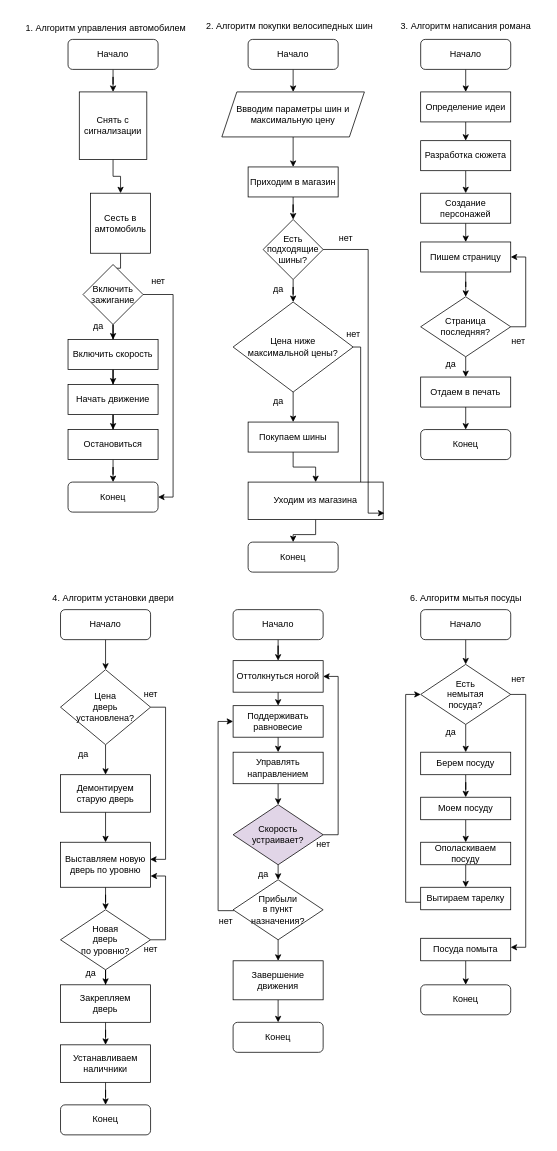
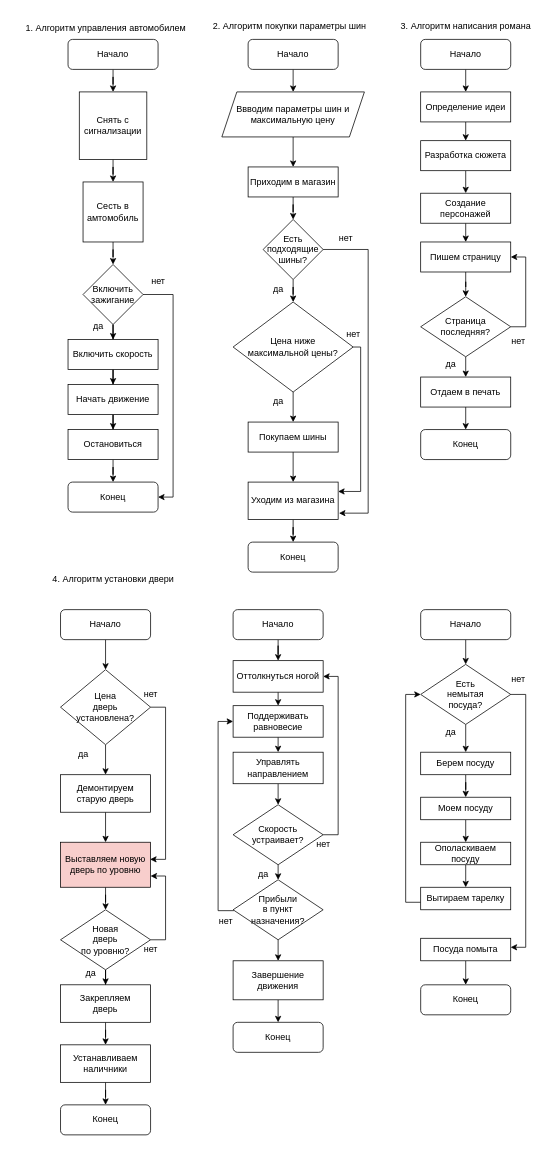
- <mxCell id="39" value="2. Алгоритм покупки велосипедных шин" style="text;html=1;align=center;verticalAlign=middle;resizable=0;points=[];autosize=1;strokeColor=none;fillColor=none;" vertex="1" parent="1"><mxGeometry x="260" y="20" width="250" height="30" as="geometry" /></mxCell>
+ <mxCell id="39" value="2. Алгоритм покупки параметры шин" style="text;html=1;align=center;verticalAlign=middle;resizable=0;points=[];autosize=1;strokeColor=none;fillColor=none;" vertex="1" parent="1"><mxGeometry x="260" y="20" width="250" height="30" as="geometry" /></mxCell>
- <mxCell id="7" value="Сесть в амтомобиль" style="whiteSpace=wrap;html=1;aspect=fixed;" vertex="1" parent="1"><mxGeometry x="120" y="257" width="80" height="80" as="geometry" /></mxCell>
+ <mxCell id="7" value="Сесть в амтомобиль" style="whiteSpace=wrap;html=1;aspect=fixed;" vertex="1" parent="1"><mxGeometry x="110" y="242" width="80" height="80" as="geometry" /></mxCell>
- <mxCell id="41" value="Уходим из магазина" style="rounded=0;whiteSpace=wrap;html=1;" vertex="1" parent="1"><mxGeometry x="330" y="642" width="180" height="50" as="geometry" /></mxCell>
+ <mxCell id="41" value="Уходим из магазина" style="rounded=0;whiteSpace=wrap;html=1;" vertex="1" parent="1"><mxGeometry x="330" y="642" width="120" height="50" as="geometry" /></mxCell>
- <mxCell id="84" value="4. Алгоритм установки двери" style="text;html=1;align=center;verticalAlign=middle;resizable=0;points=[];autosize=1;strokeColor=none;fillColor=none;" vertex="1" parent="1"><mxGeometry x="55" y="782" width="190" height="30" as="geometry" /></mxCell>
+ <mxCell id="84" value="4. Алгоритм установки двери" style="text;html=1;align=center;verticalAlign=middle;resizable=0;points=[];autosize=1;strokeColor=none;fillColor=none;" vertex="1" parent="1"><mxGeometry x="55" y="757" width="190" height="30" as="geometry" /></mxCell>
- <mxCell id="103" value="6. Алгоритм мытья посуды" style="text;html=1;align=center;verticalAlign=middle;resizable=0;points=[];autosize=1;strokeColor=none;fillColor=none;" vertex="1" parent="1"><mxGeometry x="535" y="782" width="170" height="30" as="geometry" /></mxCell>
- <mxCell id="110" value="Скорость&lt;br&gt;устраивает?" style="rhombus;whiteSpace=wrap;html=1;fillColor=#e1d5e7;" vertex="1" parent="1"><mxGeometry x="310" y="1072" width="120" height="80" as="geometry" /></mxCell>
+ <mxCell id="110" value="Скорость&lt;br&gt;устраивает?" style="rhombus;whiteSpace=wrap;html=1;" vertex="1" parent="1"><mxGeometry x="310" y="1072" width="120" height="80" as="geometry" /></mxCell>
- <mxCell id="70" value="Выставляем новую дверь по уровню" style="rounded=0;whiteSpace=wrap;html=1;" vertex="1" parent="1"><mxGeometry x="80" y="1122" width="120" height="60" as="geometry" /></mxCell>
+ <mxCell id="70" value="Выставляем новую дверь по уровню" style="rounded=0;whiteSpace=wrap;html=1;fillColor=#f8cecc;" vertex="1" parent="1"><mxGeometry x="80" y="1122" width="120" height="60" as="geometry" /></mxCell>
